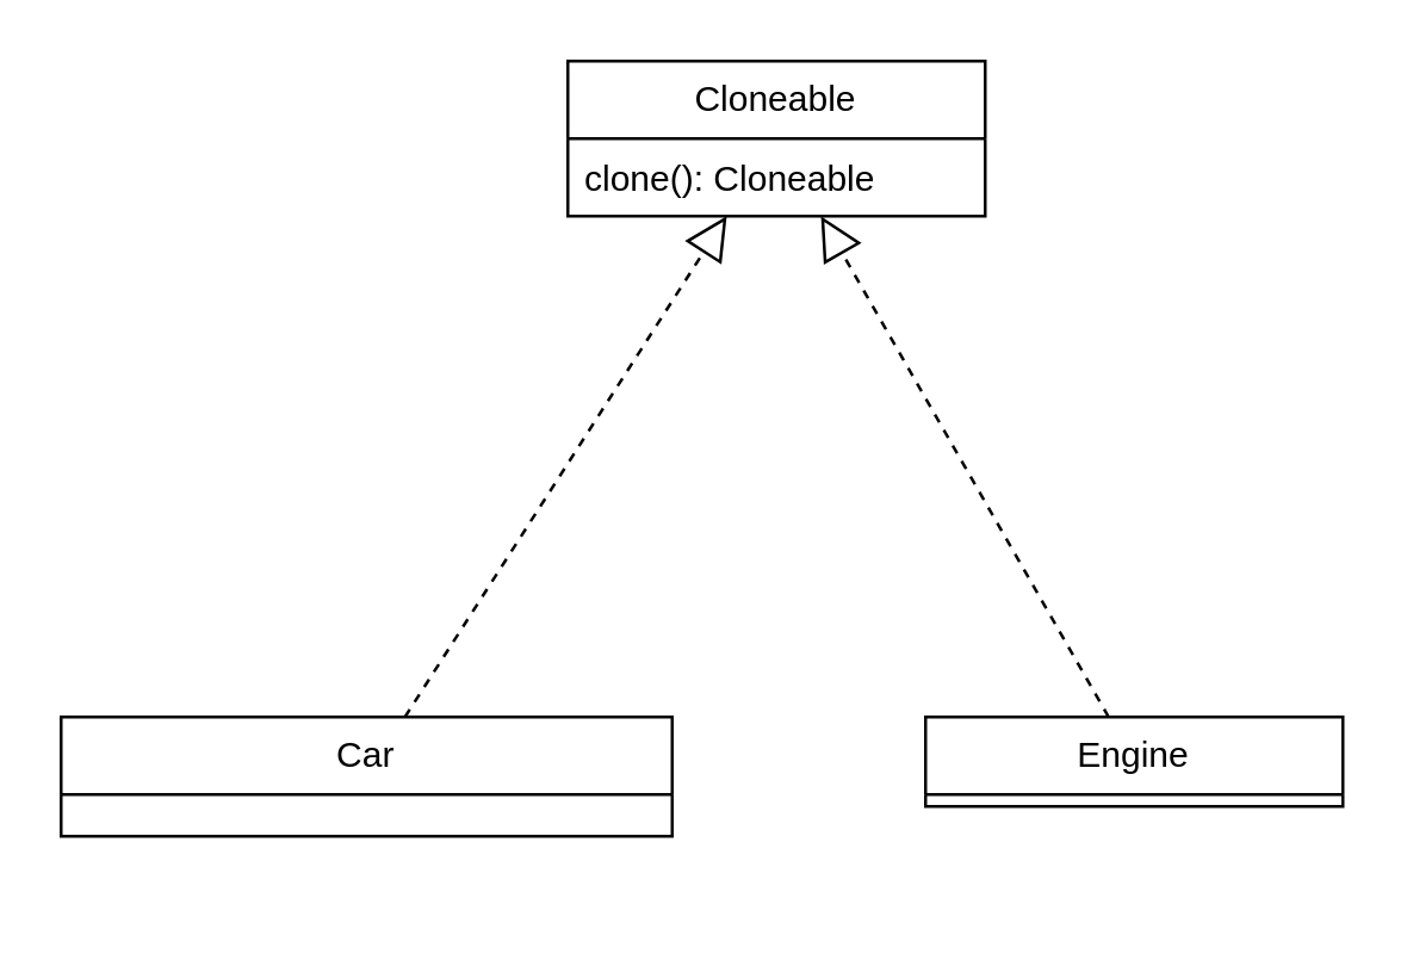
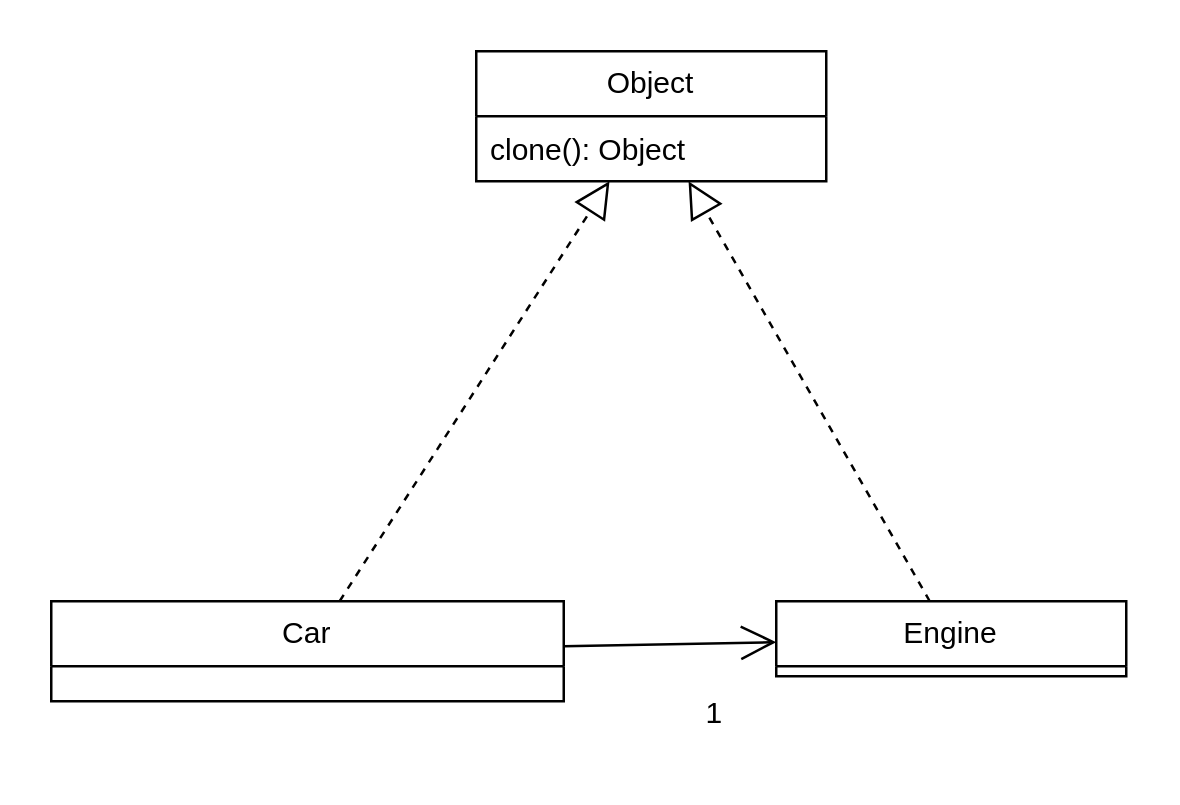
- <mxCell id="2" value="Cloneable" style="swimlane;fontStyle=0;childLayout=stackLayout;horizontal=1;startSize=26;fillColor=none;horizontalStack=0;resizeParent=1;resizeParentMax=0;resizeLast=0;collapsible=1;marginBottom=0;whiteSpace=wrap;html=1;" vertex="1" parent="1"><mxGeometry x="190" y="20" width="140" height="52" as="geometry" /></mxCell>
+ <mxCell id="2" value="Object" style="swimlane;fontStyle=0;childLayout=stackLayout;horizontal=1;startSize=26;fillColor=none;horizontalStack=0;resizeParent=1;resizeParentMax=0;resizeLast=0;collapsible=1;marginBottom=0;whiteSpace=wrap;html=1;" vertex="1" parent="1"><mxGeometry x="190" y="20" width="140" height="52" as="geometry" /></mxCell>
- <mxCell id="3" value="clone(): Cloneable" style="text;strokeColor=none;fillColor=none;align=left;verticalAlign=top;spacingLeft=4;spacingRight=4;overflow=hidden;rotatable=0;points=[[0,0.5],[1,0.5]];portConstraint=eastwest;whiteSpace=wrap;html=1;" vertex="1" parent="2"><mxGeometry y="26" width="140" height="26" as="geometry" /></mxCell>
+ <mxCell id="3" value="clone(): Object" style="text;strokeColor=none;fillColor=none;align=left;verticalAlign=top;spacingLeft=4;spacingRight=4;overflow=hidden;rotatable=0;points=[[0,0.5],[1,0.5]];portConstraint=eastwest;whiteSpace=wrap;html=1;" vertex="1" parent="2"><mxGeometry y="26" width="140" height="26" as="geometry" /></mxCell>
+ <mxCell id="8" value="" style="endArrow=open;endFill=1;endSize=12;html=1;rounded=0;" edge="1" parent="1" source="4" target="6"><mxGeometry width="160" relative="1" as="geometry"><mxPoint x="180" y="70" as="sourcePoint" /><mxPoint x="340" y="70" as="targetPoint" /></mxGeometry></mxCell>
+ <mxCell id="9" value="1" style="text;html=1;align=center;verticalAlign=middle;resizable=0;points=[];autosize=1;strokeColor=none;fillColor=none;" vertex="1" parent="1"><mxGeometry x="270" y="270" width="30" height="30" as="geometry" /></mxCell>
